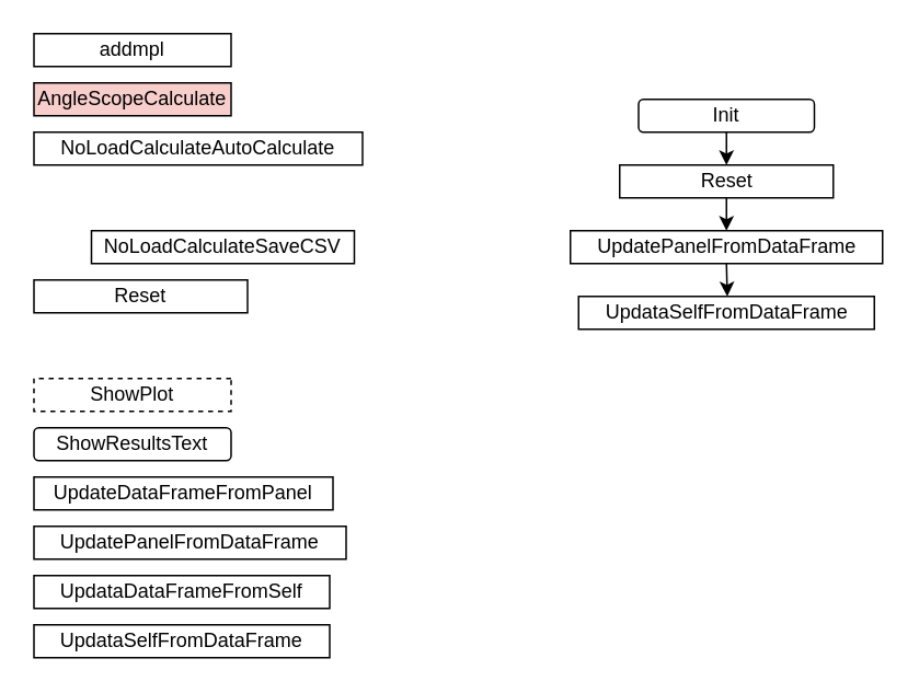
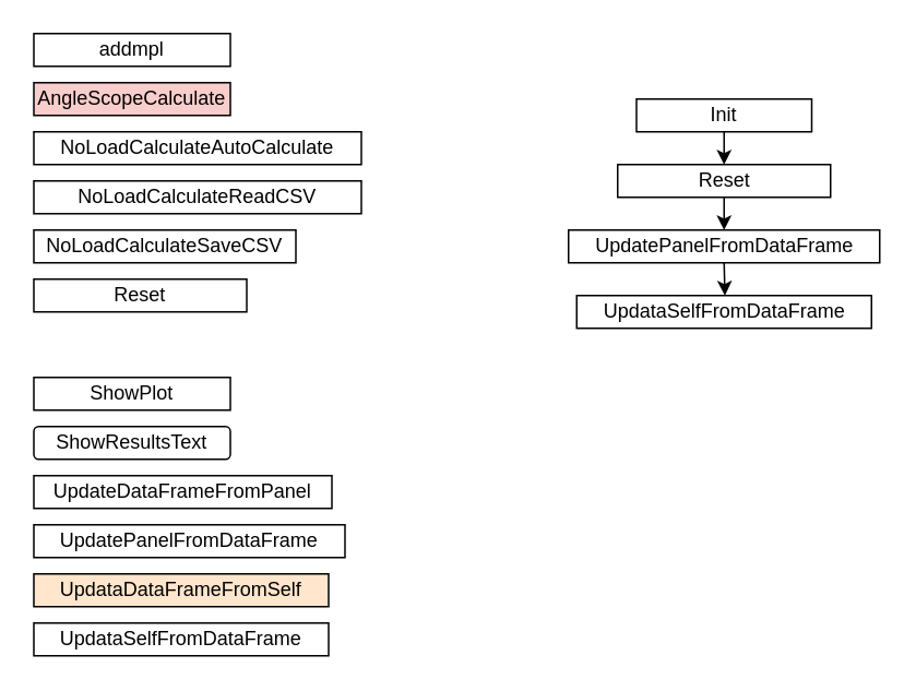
- <mxCell id="15" value="Init" style="whiteSpace=wrap;html=1;rounded=1;" parent="1" vertex="1"><mxGeometry x="388" y="60" width="107" height="20" as="geometry" /></mxCell>
+ <mxCell id="15" value="Init" style="rounded=0;whiteSpace=wrap;html=1;" parent="1" vertex="1"><mxGeometry x="388" y="60" width="107" height="20" as="geometry" /></mxCell>
+ <mxCell id="6" value="NoLoadCalculateReadCSV" style="rounded=0;whiteSpace=wrap;html=1;flipV=0;flipH=1;" parent="1" vertex="1"><mxGeometry x="20" y="110" width="200" height="20" as="geometry" /></mxCell>
- <mxCell id="5" value="NoLoadCalculateSaveCSV" style="rounded=0;whiteSpace=wrap;html=1;flipV=0;flipH=1;" parent="1" vertex="1"><mxGeometry x="55" y="140" width="160" height="20" as="geometry" /></mxCell>
+ <mxCell id="5" value="NoLoadCalculateSaveCSV" style="rounded=0;whiteSpace=wrap;html=1;flipV=0;flipH=1;" parent="1" vertex="1"><mxGeometry x="20" y="140" width="160" height="20" as="geometry" /></mxCell>
- <mxCell id="8" value="ShowPlot" style="rounded=0;whiteSpace=wrap;html=1;flipV=0;flipH=1;dashed=1;" parent="1" vertex="1"><mxGeometry x="20" y="230" width="120" height="20" as="geometry" /></mxCell>
+ <mxCell id="8" value="ShowPlot" style="rounded=0;whiteSpace=wrap;html=1;flipV=0;flipH=1;" parent="1" vertex="1"><mxGeometry x="20" y="230" width="120" height="20" as="geometry" /></mxCell>
- <mxCell id="12" value="UpdataDataFrameFromSelf" style="rounded=0;whiteSpace=wrap;html=1;flipV=0;flipH=1;" parent="1" vertex="1"><mxGeometry x="20" y="350" width="180" height="20" as="geometry" /></mxCell>
+ <mxCell id="12" value="UpdataDataFrameFromSelf" style="rounded=0;whiteSpace=wrap;html=1;flipV=0;flipH=1;fillColor=#ffe6cc;" parent="1" vertex="1"><mxGeometry x="20" y="350" width="180" height="20" as="geometry" /></mxCell>
